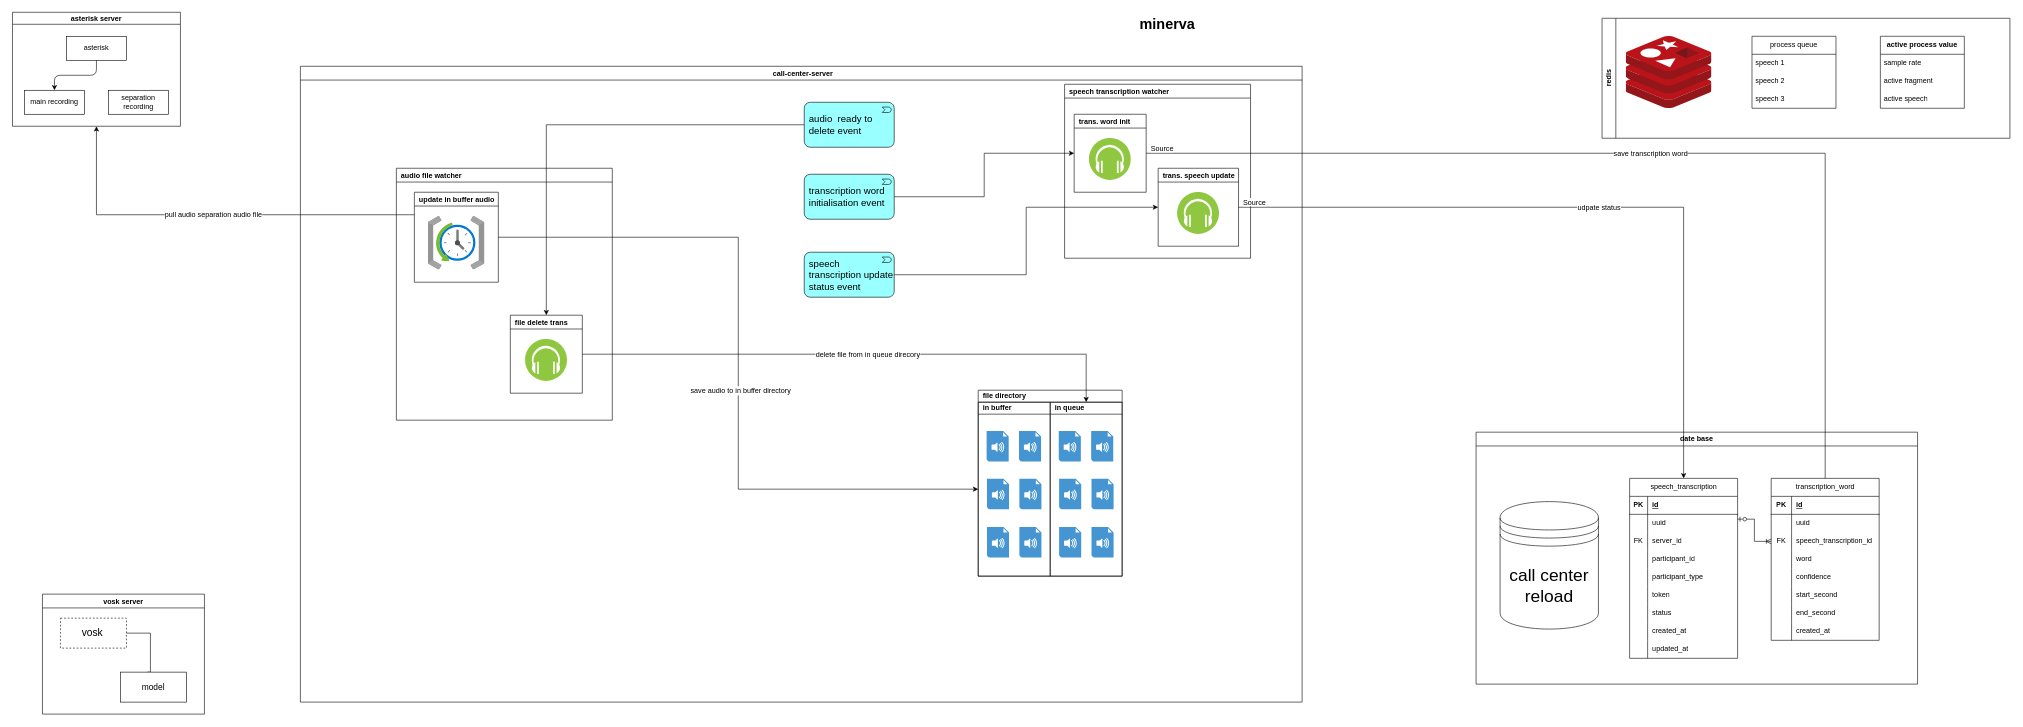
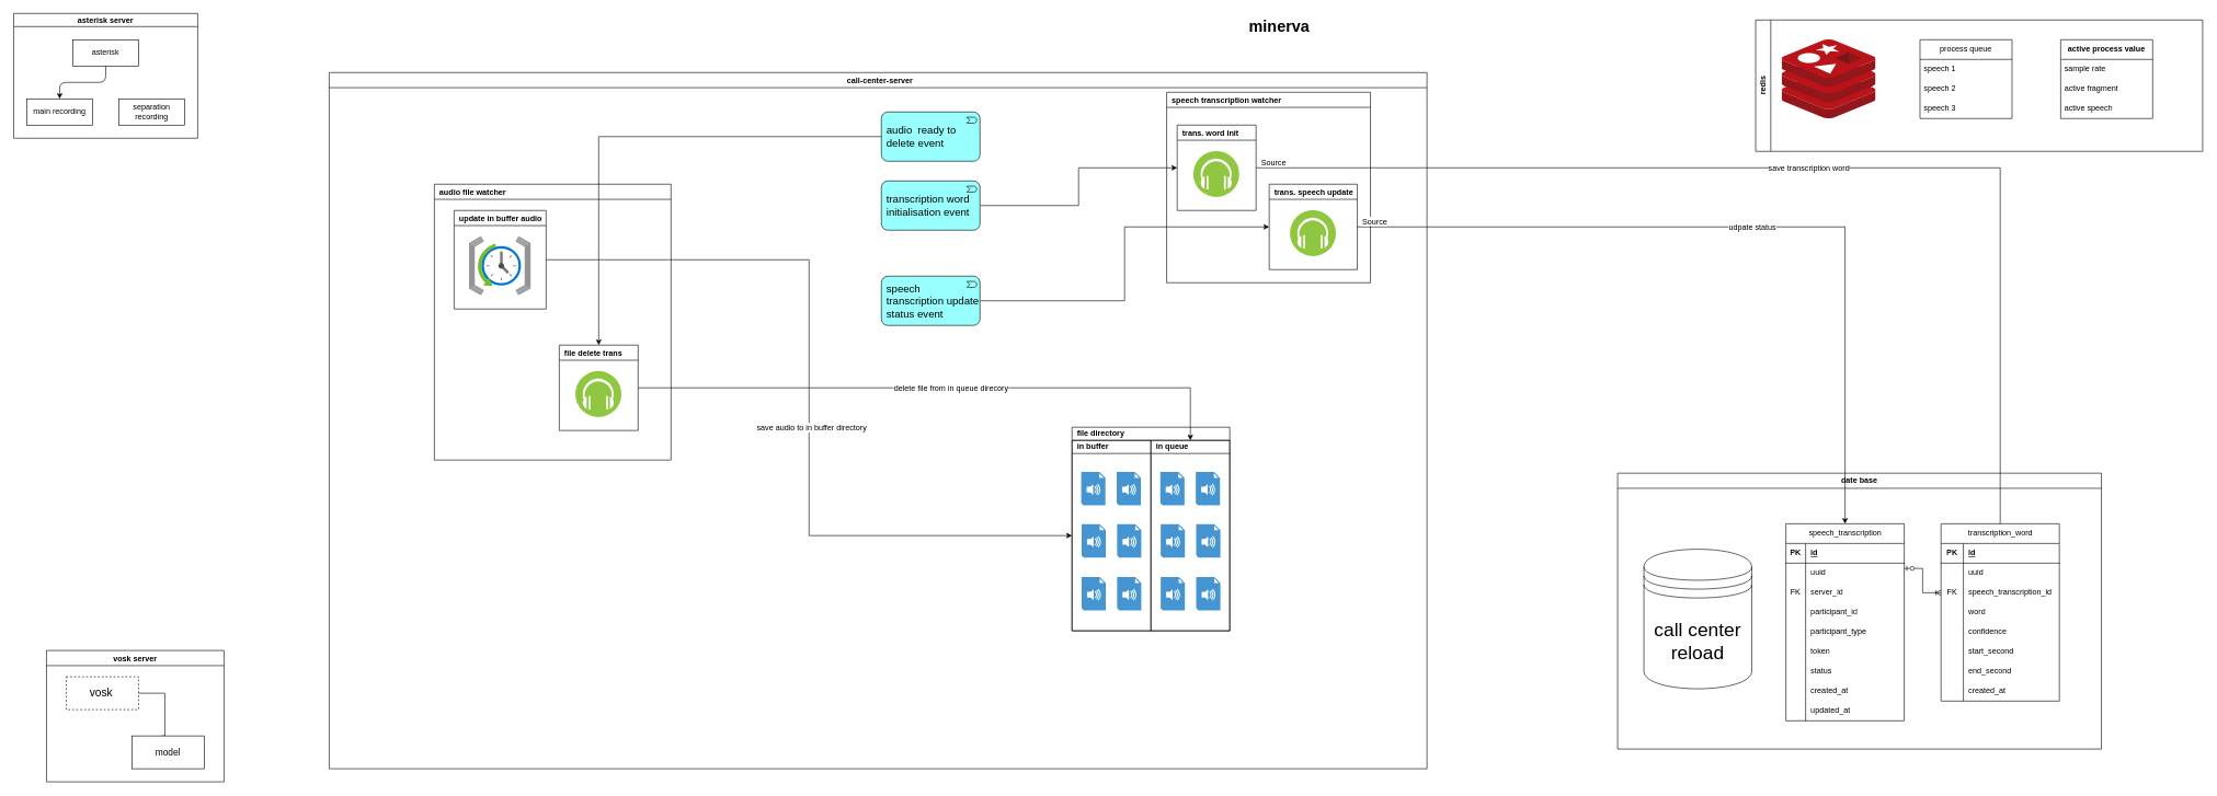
- <mxCell id="115" value="&lt;font style=&quot;font-size: 16px;&quot;&gt;transcription word initialisation event&lt;/font&gt;" style="html=1;outlineConnect=0;whiteSpace=wrap;fillColor=#99ffff;shape=mxgraph.archimate3.application;appType=event;archiType=rounded;shadow=0;strokeColor=default;align=left;verticalAlign=middle;spacingLeft=6;fontFamily=Helvetica;fontSize=12;fontColor=default;" vertex="1" parent="80"><mxGeometry x="840" y="180" width="150" height="75" as="geometry" /></mxCell>
+ <mxCell id="115" value="&lt;font style=&quot;font-size: 16px;&quot;&gt;transcription word initialisation event&lt;/font&gt;" style="html=1;outlineConnect=0;whiteSpace=wrap;fillColor=#99ffff;shape=mxgraph.archimate3.application;appType=event;archiType=rounded;shadow=0;strokeColor=default;align=left;verticalAlign=middle;spacingLeft=6;fontFamily=Helvetica;fontSize=12;fontColor=default;" vertex="1" parent="80"><mxGeometry x="840" y="165" width="150" height="75" as="geometry" /></mxCell>
- <mxCell id="116" value="" style="endArrow=classic;html=1;rounded=0;fontFamily=Helvetica;fontSize=12;fontColor=default;exitX=0;exitY=0.25;exitDx=0;exitDy=0;entryX=0.5;entryY=1;entryDx=0;entryDy=0;edgeStyle=orthogonalEdgeStyle;" edge="1" parent="1" source="82" target="4"><mxGeometry relative="1" as="geometry"><mxPoint x="250" y="400" as="sourcePoint" /><mxPoint x="350" y="400" as="targetPoint" /></mxGeometry></mxCell>
- <mxCell id="117" value="pull audio separation audio file" style="edgeLabel;resizable=0;html=1;;align=center;verticalAlign=middle;shadow=0;strokeColor=default;spacingLeft=6;fontFamily=Helvetica;fontSize=12;fontColor=default;fillColor=none;" connectable="0" vertex="1" parent="116"><mxGeometry relative="1" as="geometry" /></mxCell>
